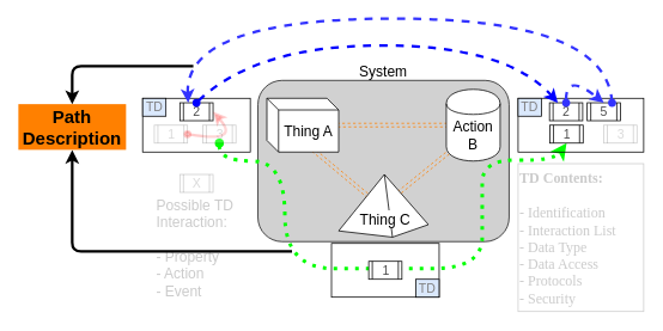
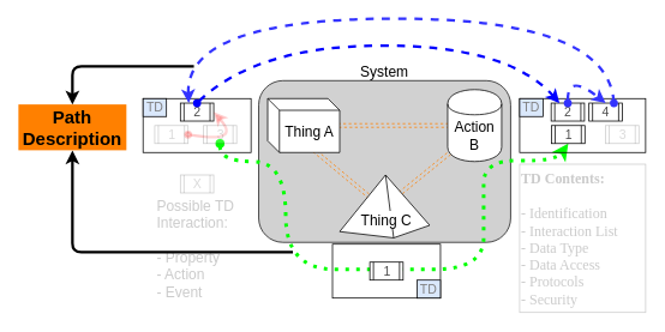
- <mxCell id="25" value="5" style="shape=process;whiteSpace=wrap;html=1;shadow=0;strokeColor=#000000;strokeWidth=1;fillColor=#ffffff;fontSize=14;fontColor=#4D4D4D;align=center;" parent="1" vertex="1"><mxGeometry x="654" y="114" width="37" height="20" as="geometry" /></mxCell>
+ <mxCell id="25" value="4" style="shape=process;whiteSpace=wrap;html=1;shadow=0;strokeColor=#000000;strokeWidth=1;fillColor=#ffffff;fontSize=14;fontColor=#4D4D4D;align=center;" parent="1" vertex="1"><mxGeometry x="654" y="114" width="37" height="20" as="geometry" /></mxCell>
